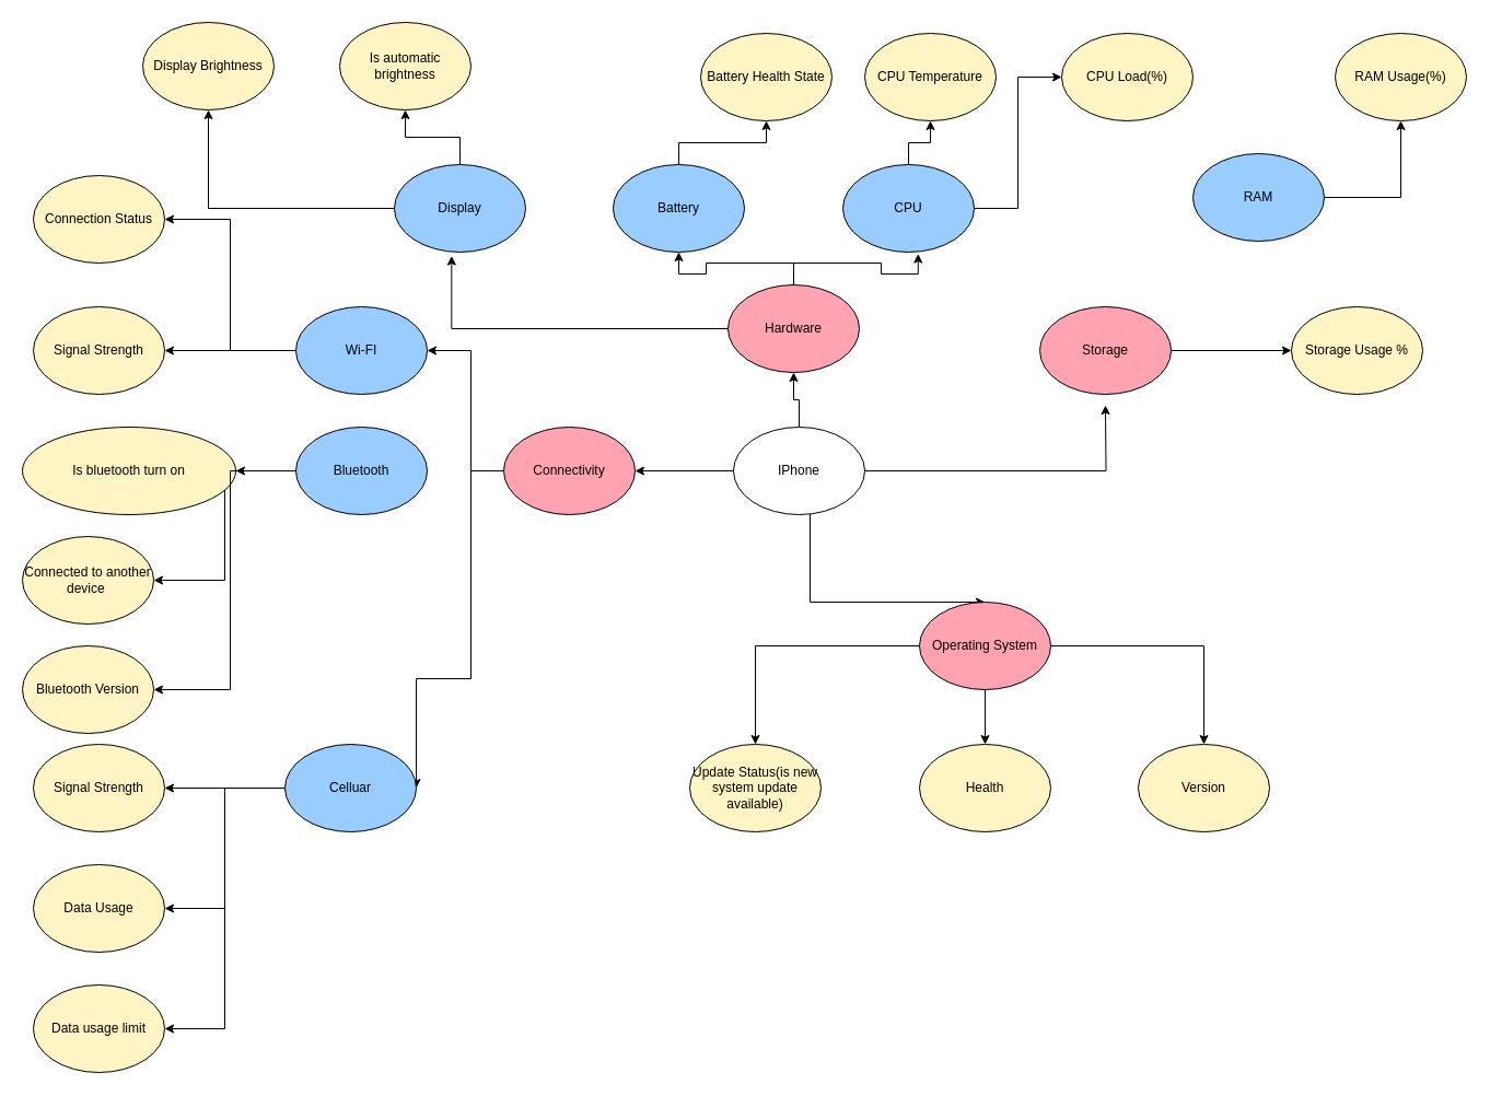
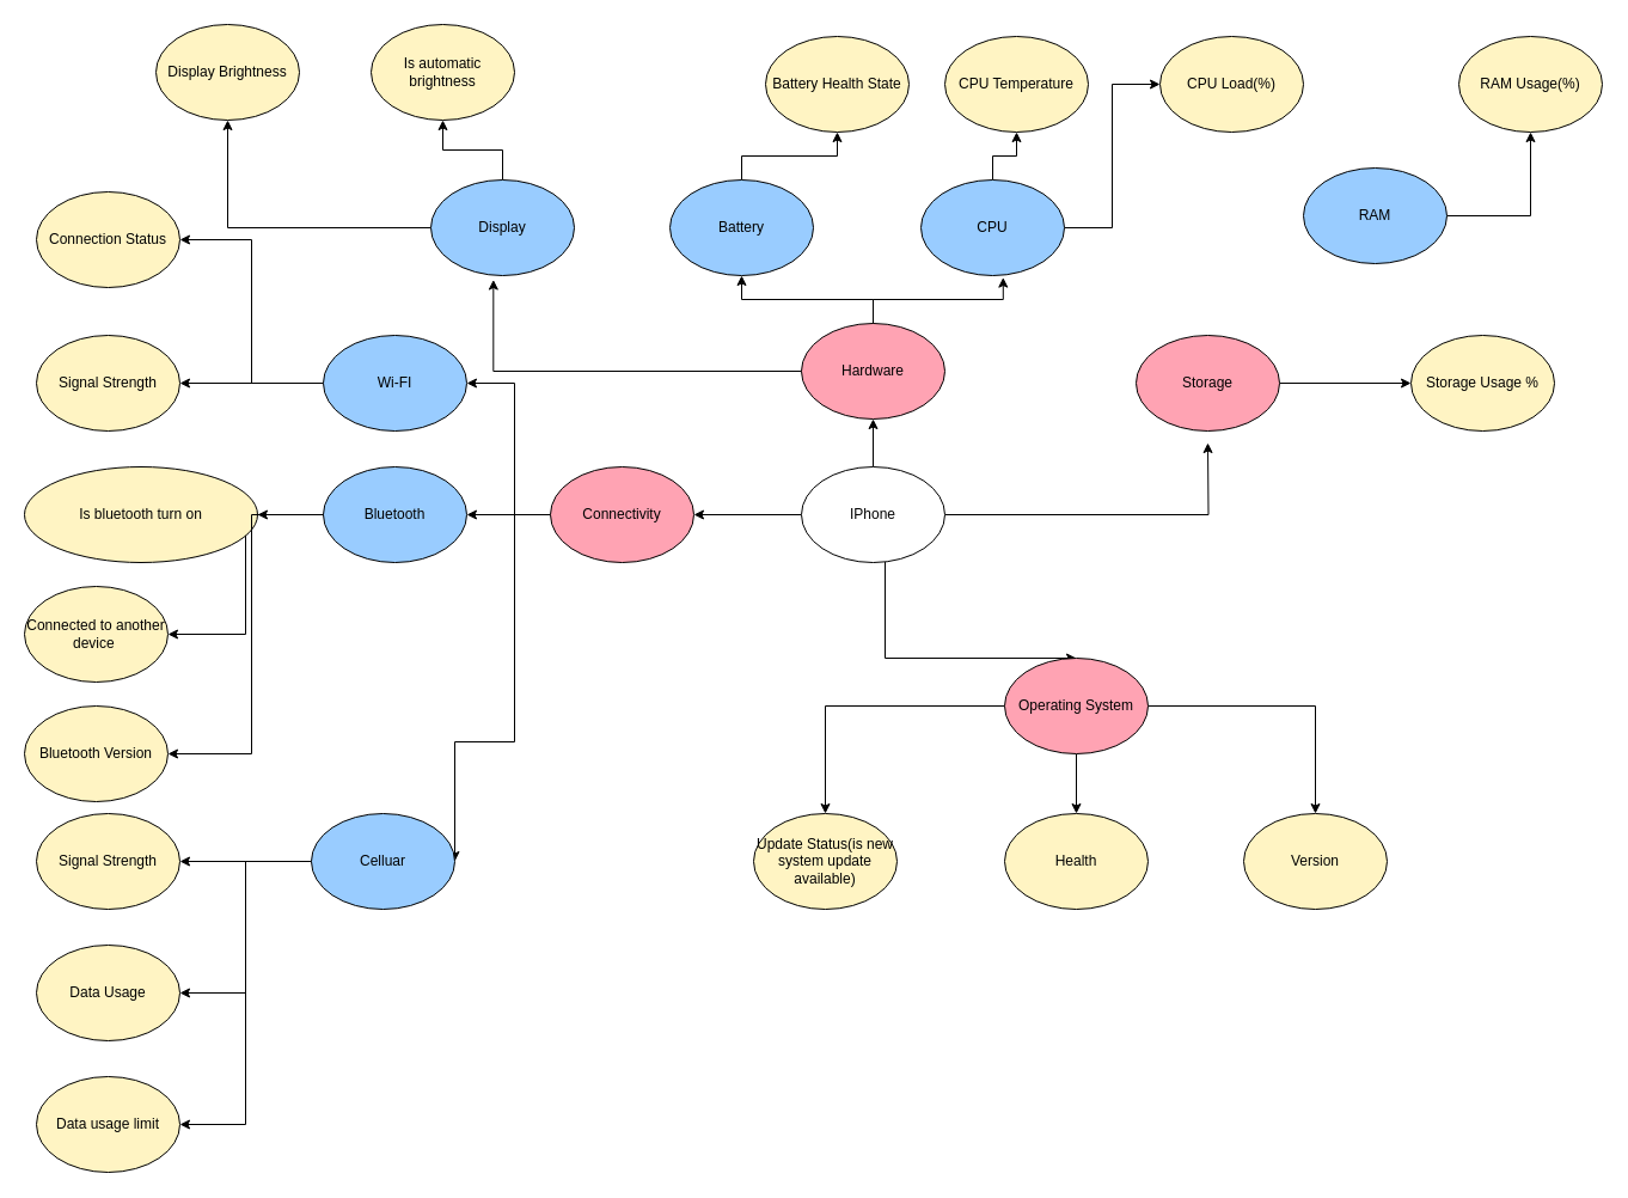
- <mxCell id="8" value="Hardware" style="ellipse;whiteSpace=wrap;html=1;fillColor=#FFA3B3;" parent="1" vertex="1"><mxGeometry x="665" y="260" width="120" height="80" as="geometry" /></mxCell>
+ <mxCell id="8" value="Hardware" style="ellipse;whiteSpace=wrap;html=1;fillColor=#FFA3B3;" parent="1" vertex="1"><mxGeometry x="670" y="270" width="120" height="80" as="geometry" /></mxCell>
+ <mxCell id="21" style="edgeStyle=orthogonalEdgeStyle;rounded=0;orthogonalLoop=1;jettySize=auto;html=1;" parent="1" source="23" target="34" edge="1"><mxGeometry relative="1" as="geometry" /></mxCell>
